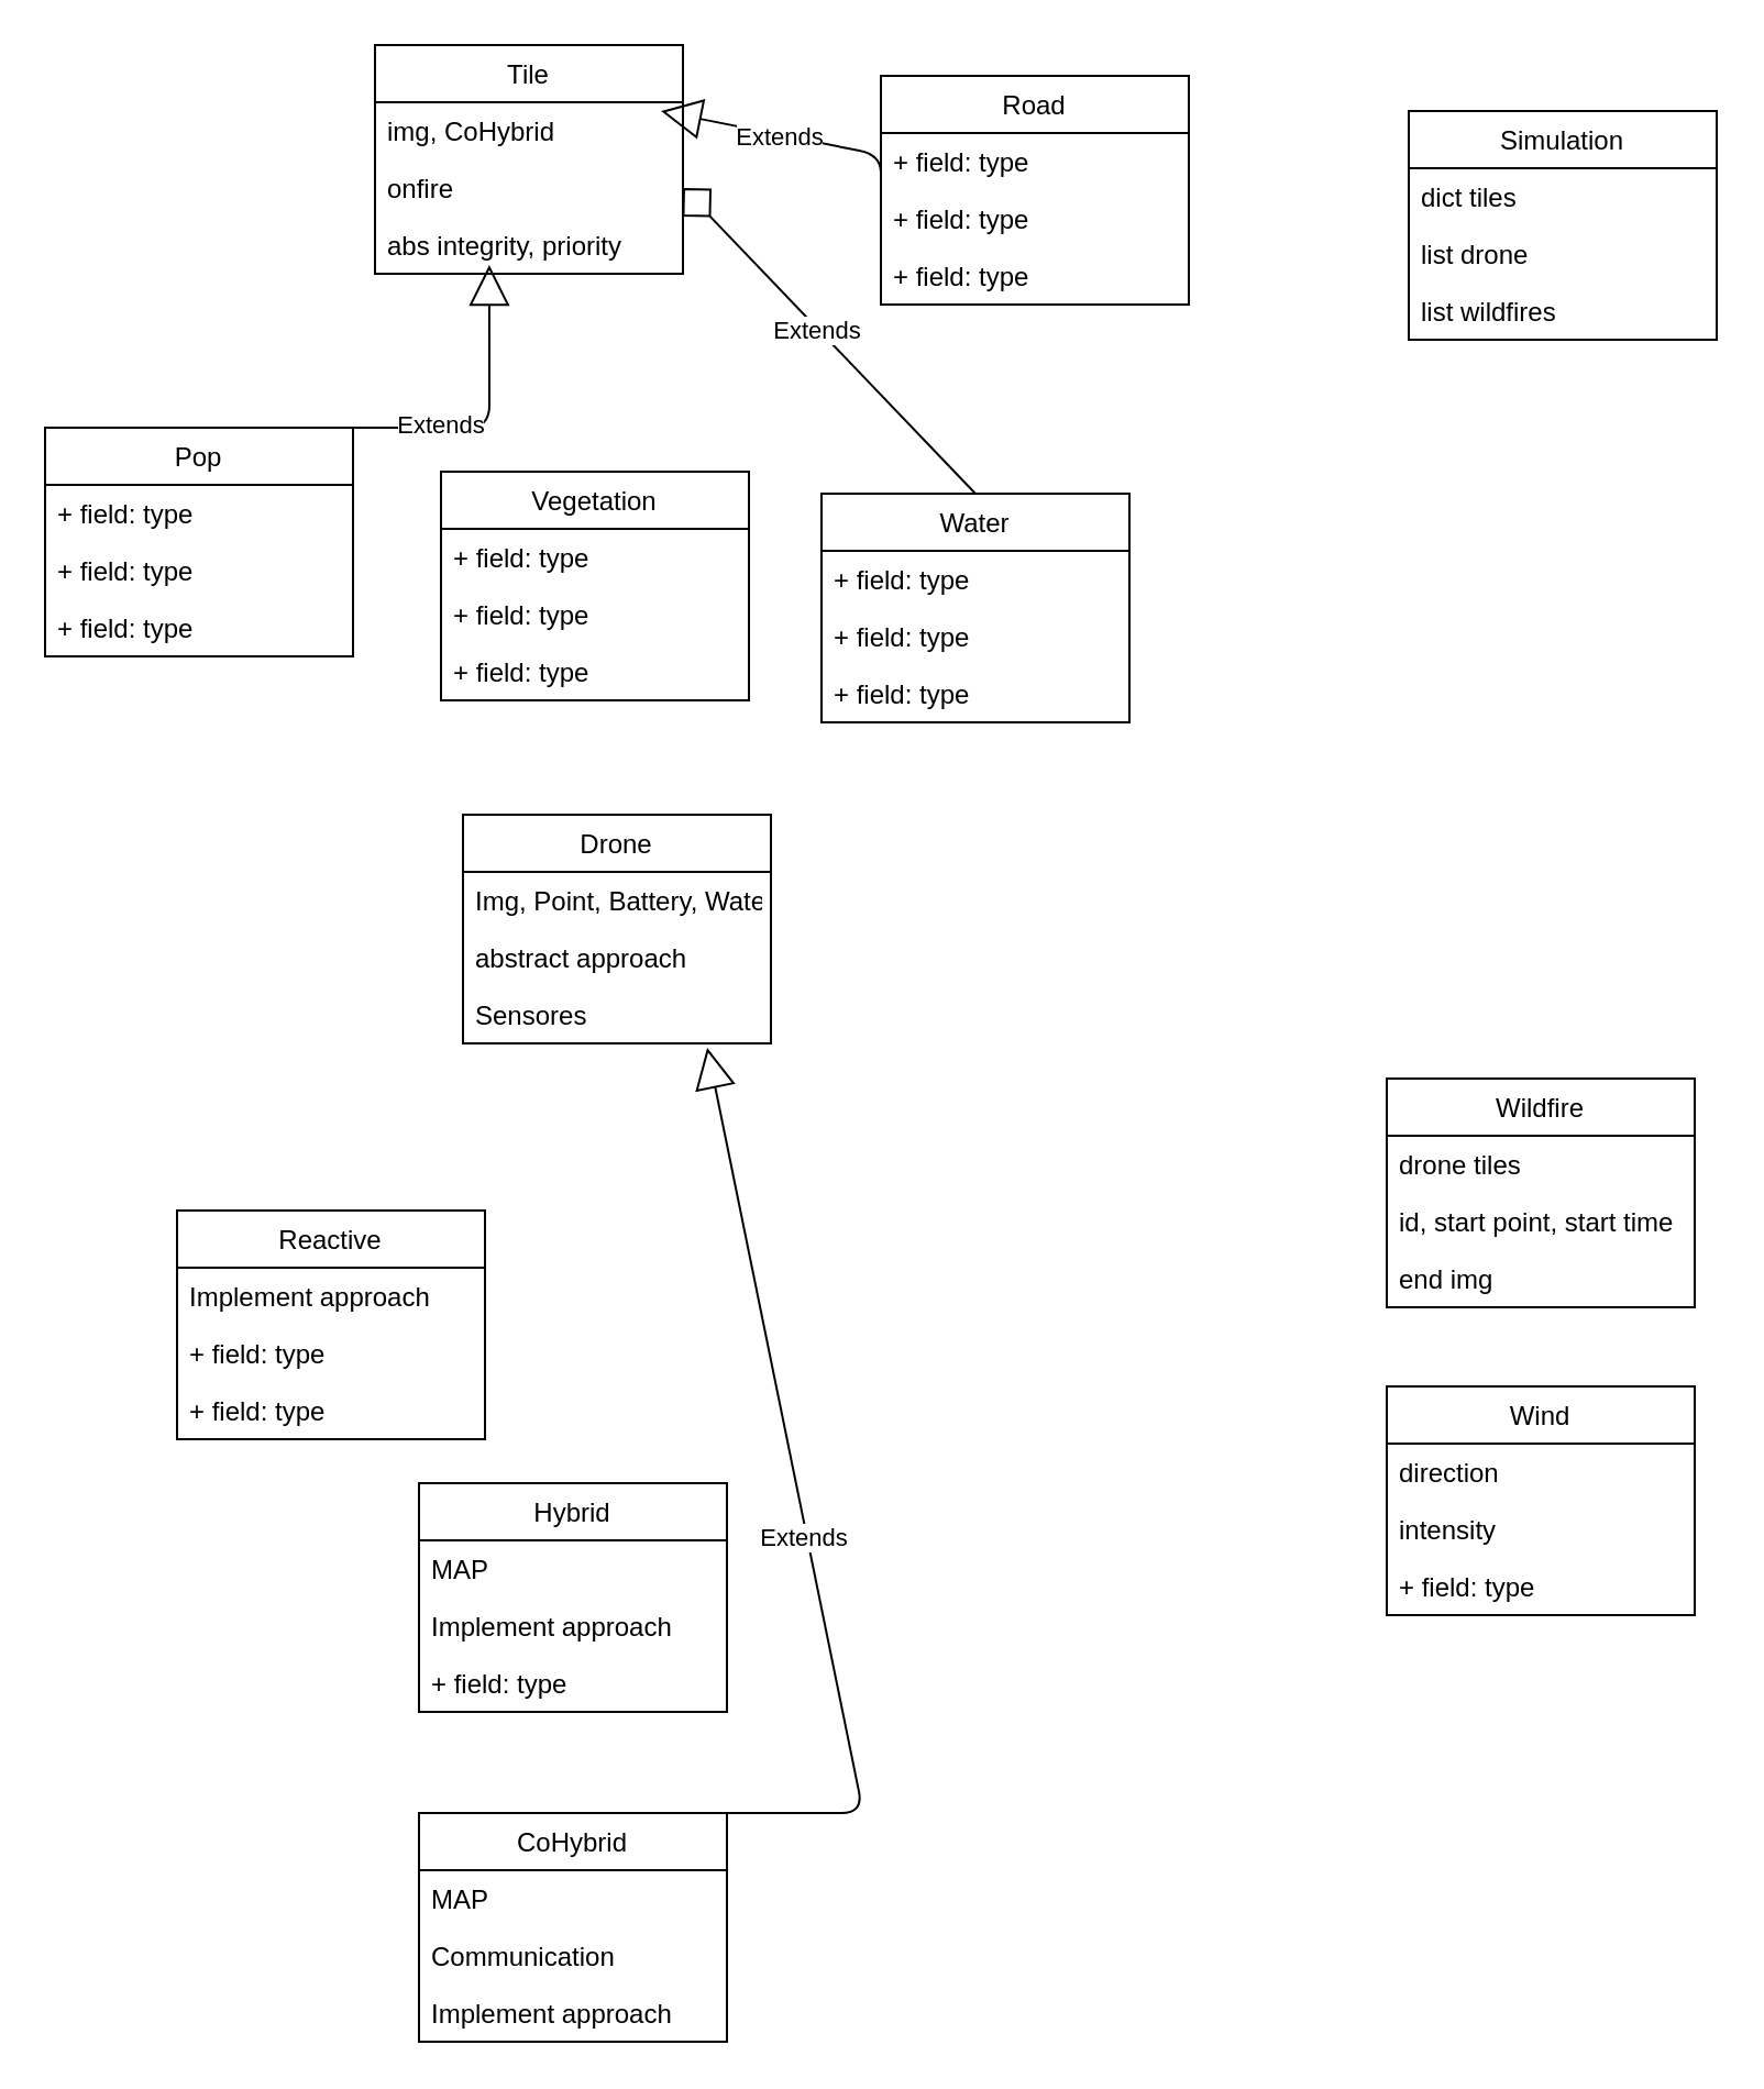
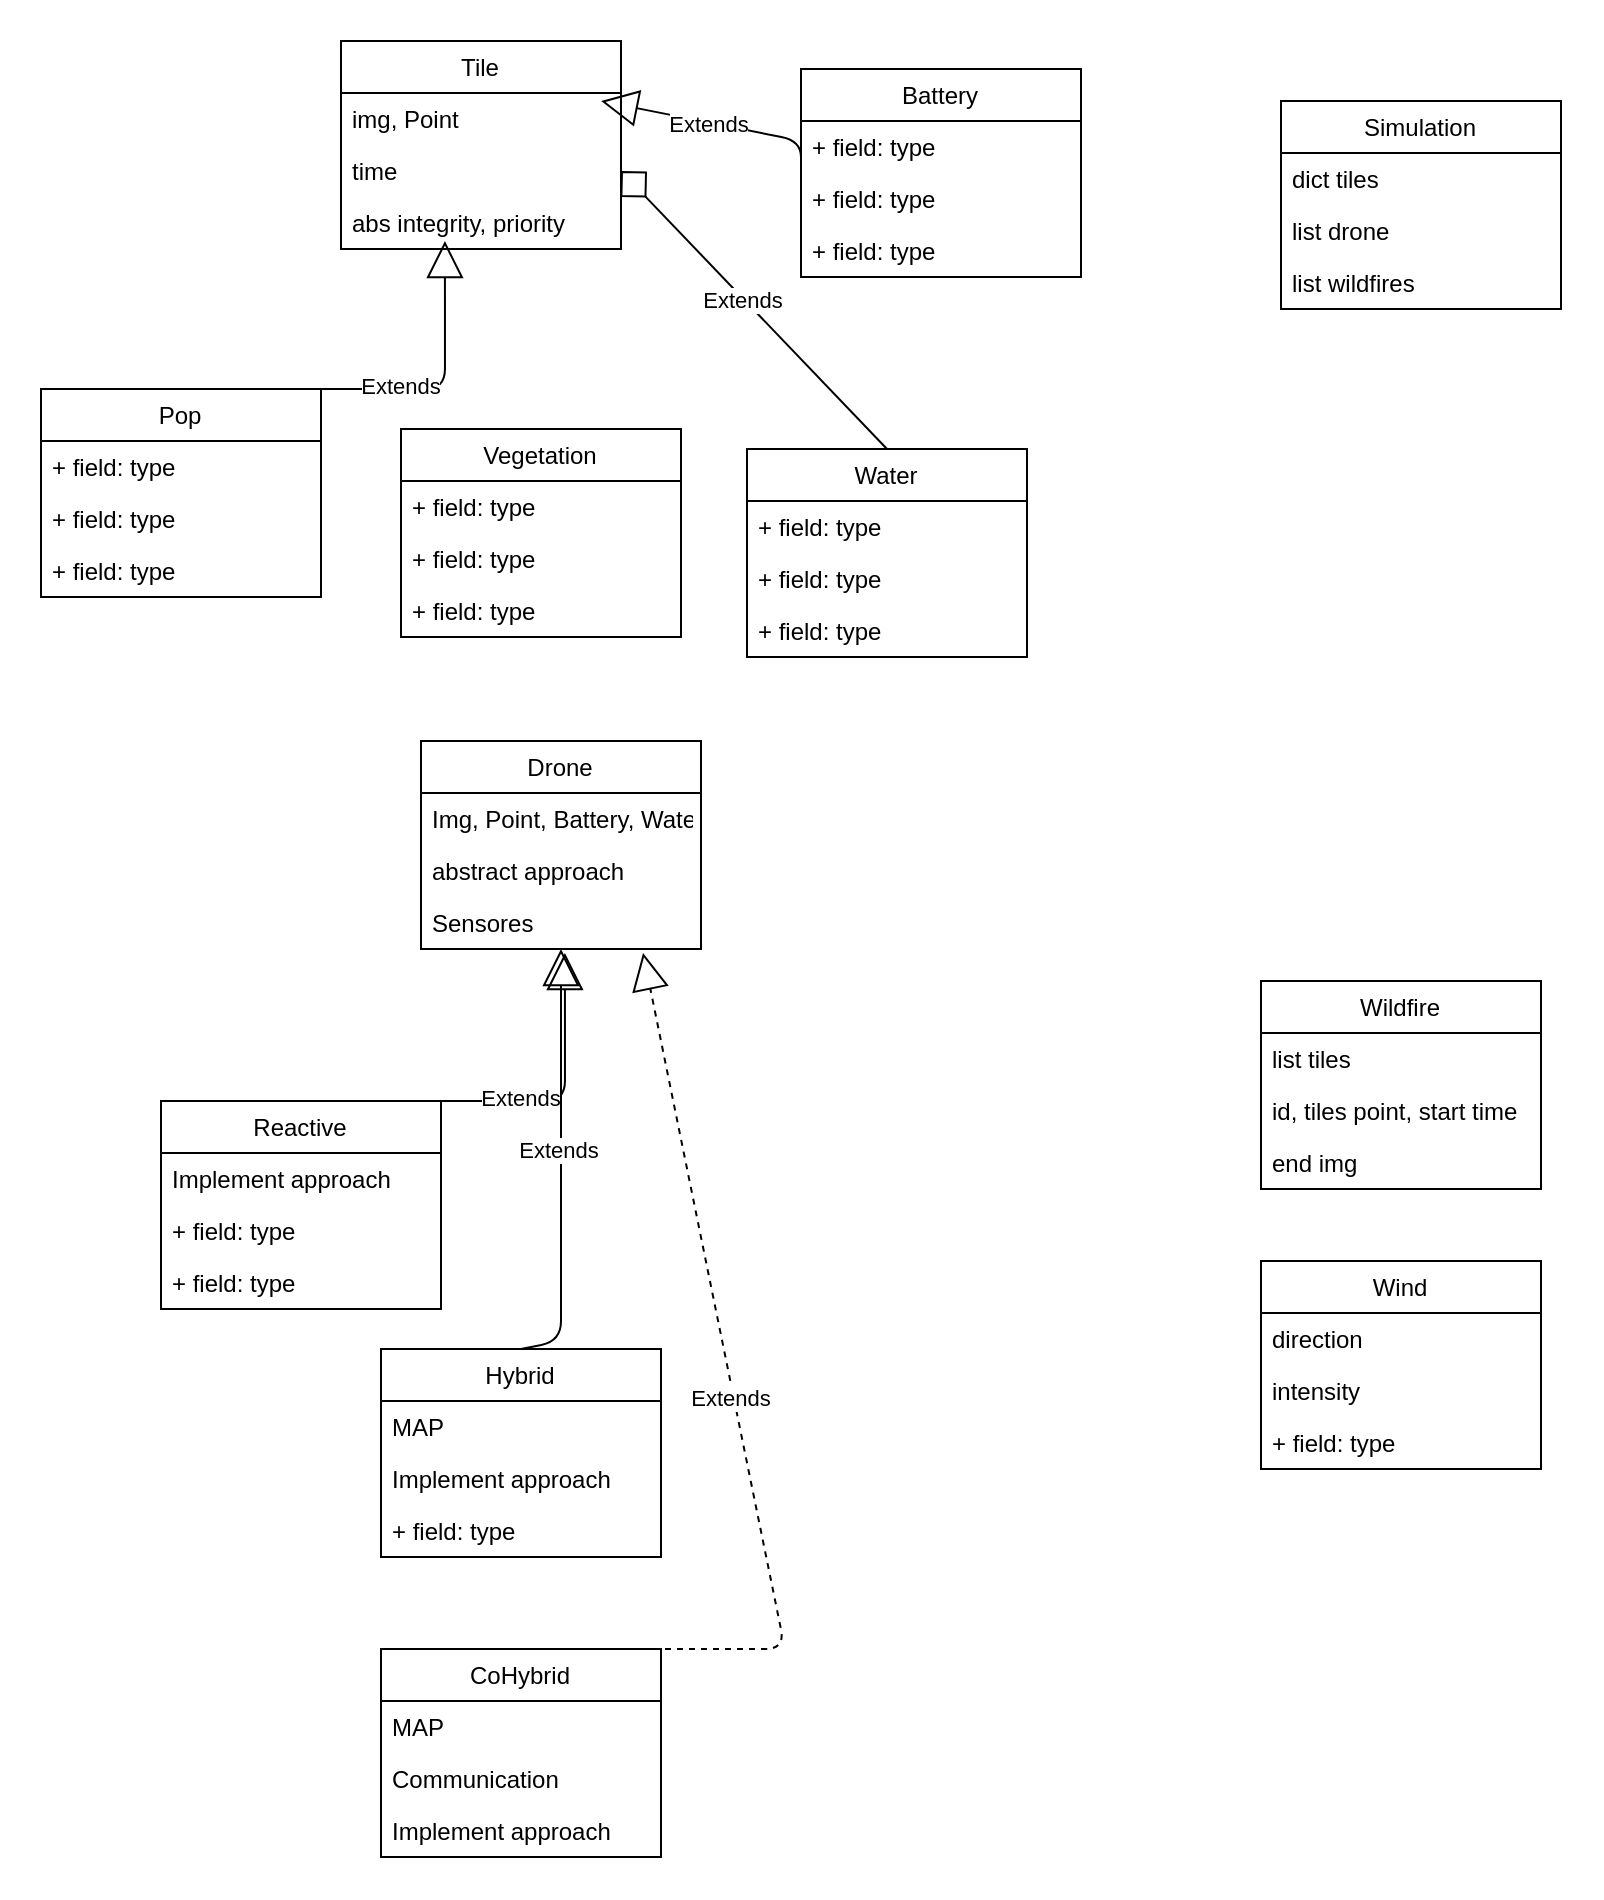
- <mxCell id="47" value="Road" style="swimlane;fontStyle=0;childLayout=stackLayout;horizontal=1;startSize=26;fillColor=none;horizontalStack=0;resizeParent=1;resizeParentMax=0;resizeLast=0;collapsible=1;marginBottom=0;" vertex="1" parent="1"><mxGeometry x="400" y="34" width="140" height="104" as="geometry" /></mxCell>
+ <mxCell id="47" value="Battery" style="swimlane;fontStyle=0;childLayout=stackLayout;horizontal=1;startSize=26;fillColor=none;horizontalStack=0;resizeParent=1;resizeParentMax=0;resizeLast=0;collapsible=1;marginBottom=0;" vertex="1" parent="1"><mxGeometry x="400" y="34" width="140" height="104" as="geometry" /></mxCell>
- <mxCell id="3" value="img, CoHybrid" style="text;strokeColor=none;fillColor=none;align=left;verticalAlign=top;spacingLeft=4;spacingRight=4;overflow=hidden;rotatable=0;points=[[0,0.5],[1,0.5]];portConstraint=eastwest;" vertex="1" parent="2"><mxGeometry y="26" width="140" height="26" as="geometry" /></mxCell>
+ <mxCell id="3" value="img, Point" style="text;strokeColor=none;fillColor=none;align=left;verticalAlign=top;spacingLeft=4;spacingRight=4;overflow=hidden;rotatable=0;points=[[0,0.5],[1,0.5]];portConstraint=eastwest;" vertex="1" parent="2"><mxGeometry y="26" width="140" height="26" as="geometry" /></mxCell>
- <mxCell id="4" value="onfire" style="text;strokeColor=none;fillColor=none;align=left;verticalAlign=top;spacingLeft=4;spacingRight=4;overflow=hidden;rotatable=0;points=[[0,0.5],[1,0.5]];portConstraint=eastwest;" vertex="1" parent="2"><mxGeometry y="52" width="140" height="26" as="geometry" /></mxCell>
+ <mxCell id="4" value="time" style="text;strokeColor=none;fillColor=none;align=left;verticalAlign=top;spacingLeft=4;spacingRight=4;overflow=hidden;rotatable=0;points=[[0,0.5],[1,0.5]];portConstraint=eastwest;" vertex="1" parent="2"><mxGeometry y="52" width="140" height="26" as="geometry" /></mxCell>
+ <mxCell id="22" value="Extends" style="endArrow=block;endSize=16;endFill=0;html=1;exitX=0.5;exitY=0;exitDx=0;exitDy=0;entryX=0.514;entryY=1.077;entryDx=0;entryDy=0;entryPerimeter=0;" edge="1" parent="1" source="18" target="17"><mxGeometry x="0.066" y="1" width="160" relative="1" as="geometry"><mxPoint x="390" y="340" as="sourcePoint" /><mxPoint x="550" y="340" as="targetPoint" /><Array as="points"><mxPoint x="282" y="550" /></Array><mxPoint as="offset" /></mxGeometry></mxCell>
- <mxCell id="11" value="drone tiles" style="text;strokeColor=none;fillColor=none;align=left;verticalAlign=top;spacingLeft=4;spacingRight=4;overflow=hidden;rotatable=0;points=[[0,0.5],[1,0.5]];portConstraint=eastwest;" vertex="1" parent="10"><mxGeometry y="26" width="140" height="26" as="geometry" /></mxCell>
+ <mxCell id="11" value="list tiles" style="text;strokeColor=none;fillColor=none;align=left;verticalAlign=top;spacingLeft=4;spacingRight=4;overflow=hidden;rotatable=0;points=[[0,0.5],[1,0.5]];portConstraint=eastwest;" vertex="1" parent="10"><mxGeometry y="26" width="140" height="26" as="geometry" /></mxCell>
- <mxCell id="12" value="id, start point, start time" style="text;strokeColor=none;fillColor=none;align=left;verticalAlign=top;spacingLeft=4;spacingRight=4;overflow=hidden;rotatable=0;points=[[0,0.5],[1,0.5]];portConstraint=eastwest;" vertex="1" parent="10"><mxGeometry y="52" width="140" height="26" as="geometry" /></mxCell>
+ <mxCell id="12" value="id, tiles point, start time" style="text;strokeColor=none;fillColor=none;align=left;verticalAlign=top;spacingLeft=4;spacingRight=4;overflow=hidden;rotatable=0;points=[[0,0.5],[1,0.5]];portConstraint=eastwest;" vertex="1" parent="10"><mxGeometry y="52" width="140" height="26" as="geometry" /></mxCell>
- <mxCell id="32" value="Extends" style="endArrow=block;endSize=16;endFill=0;html=1;exitX=0.5;exitY=0;exitDx=0;exitDy=0;entryX=0.793;entryY=1.077;entryDx=0;entryDy=0;entryPerimeter=0;" edge="1" parent="1" source="28" target="17"><mxGeometry x="0.066" y="1" width="160" relative="1" as="geometry"><mxPoint x="500" y="614" as="sourcePoint" /><mxPoint x="391.96" y="750.002" as="targetPoint" /><Array as="points"><mxPoint x="392" y="824" /></Array><mxPoint as="offset" /></mxGeometry></mxCell>
+ <mxCell id="32" value="Extends" style="endArrow=block;endSize=16;endFill=0;html=1;exitX=0.5;exitY=0;exitDx=0;exitDy=0;entryX=0.793;entryY=1.077;entryDx=0;entryDy=0;entryPerimeter=0;dashed=1;" edge="1" parent="1" source="28" target="17"><mxGeometry x="0.066" y="1" width="160" relative="1" as="geometry"><mxPoint x="500" y="614" as="sourcePoint" /><mxPoint x="391.96" y="750.002" as="targetPoint" /><Array as="points"><mxPoint x="392" y="824" /></Array><mxPoint as="offset" /></mxGeometry></mxCell>
+ <mxCell id="27" value="Extends" style="endArrow=block;endSize=16;endFill=0;html=1;exitX=0.5;exitY=0;exitDx=0;exitDy=0;" edge="1" parent="1" source="23" target="17"><mxGeometry x="0.066" y="1" width="160" relative="1" as="geometry"><mxPoint x="500" y="464" as="sourcePoint" /><mxPoint x="391.96" y="600.002" as="targetPoint" /><Array as="points"><mxPoint x="280" y="670" /></Array><mxPoint as="offset" /></mxGeometry></mxCell>
